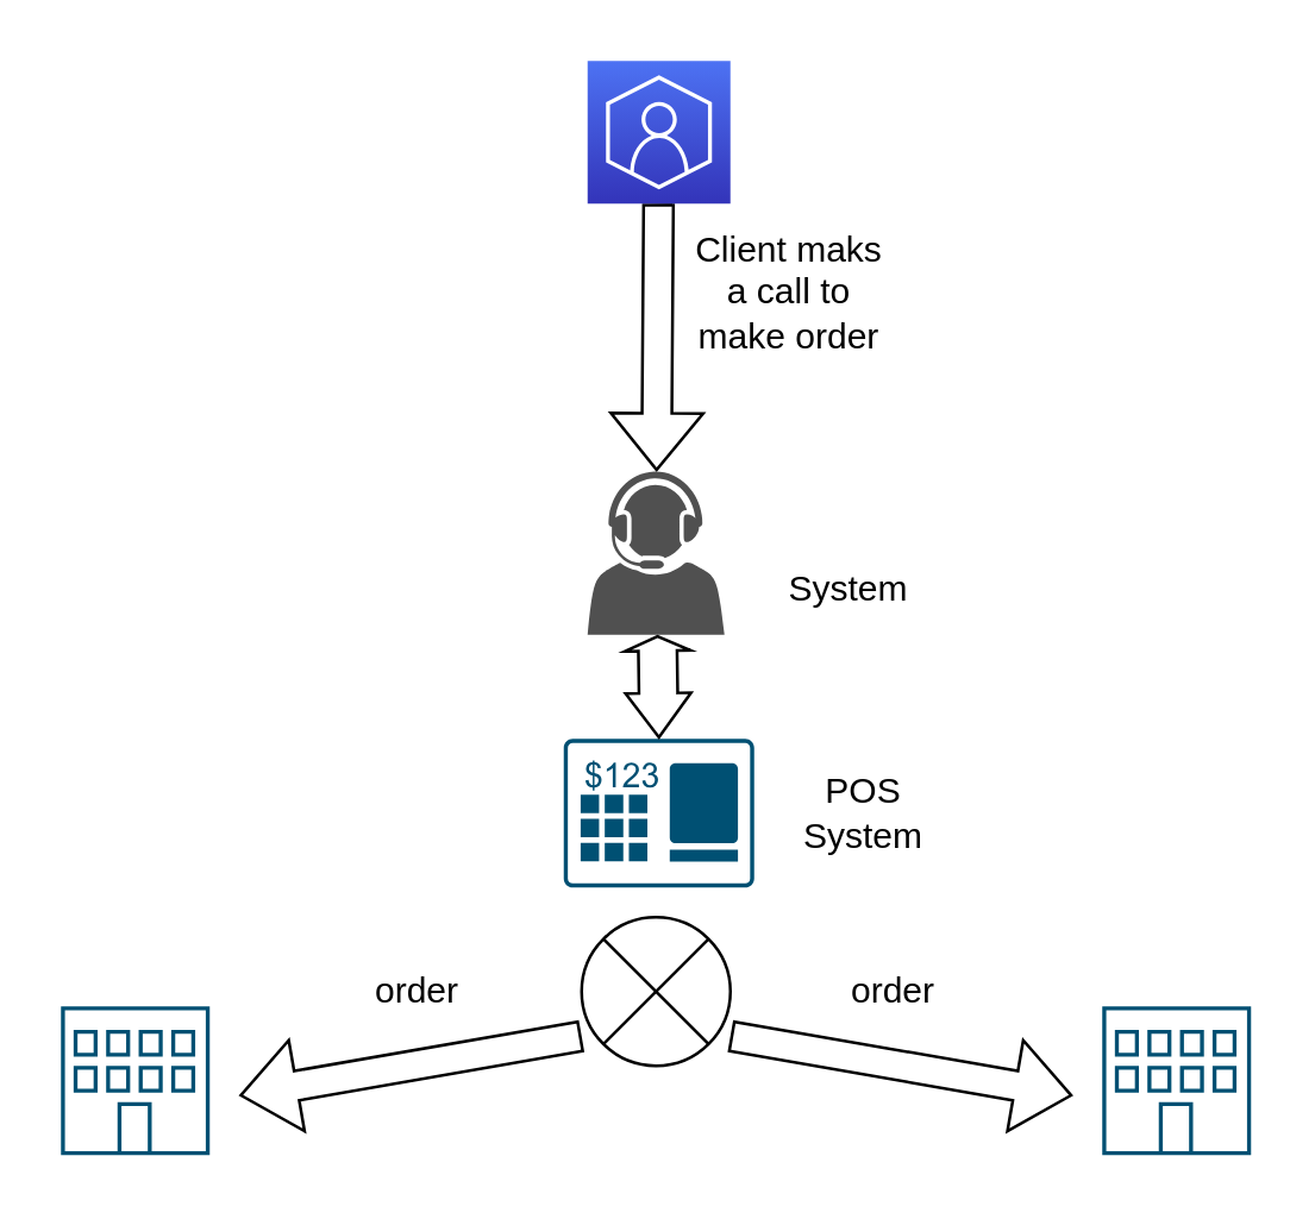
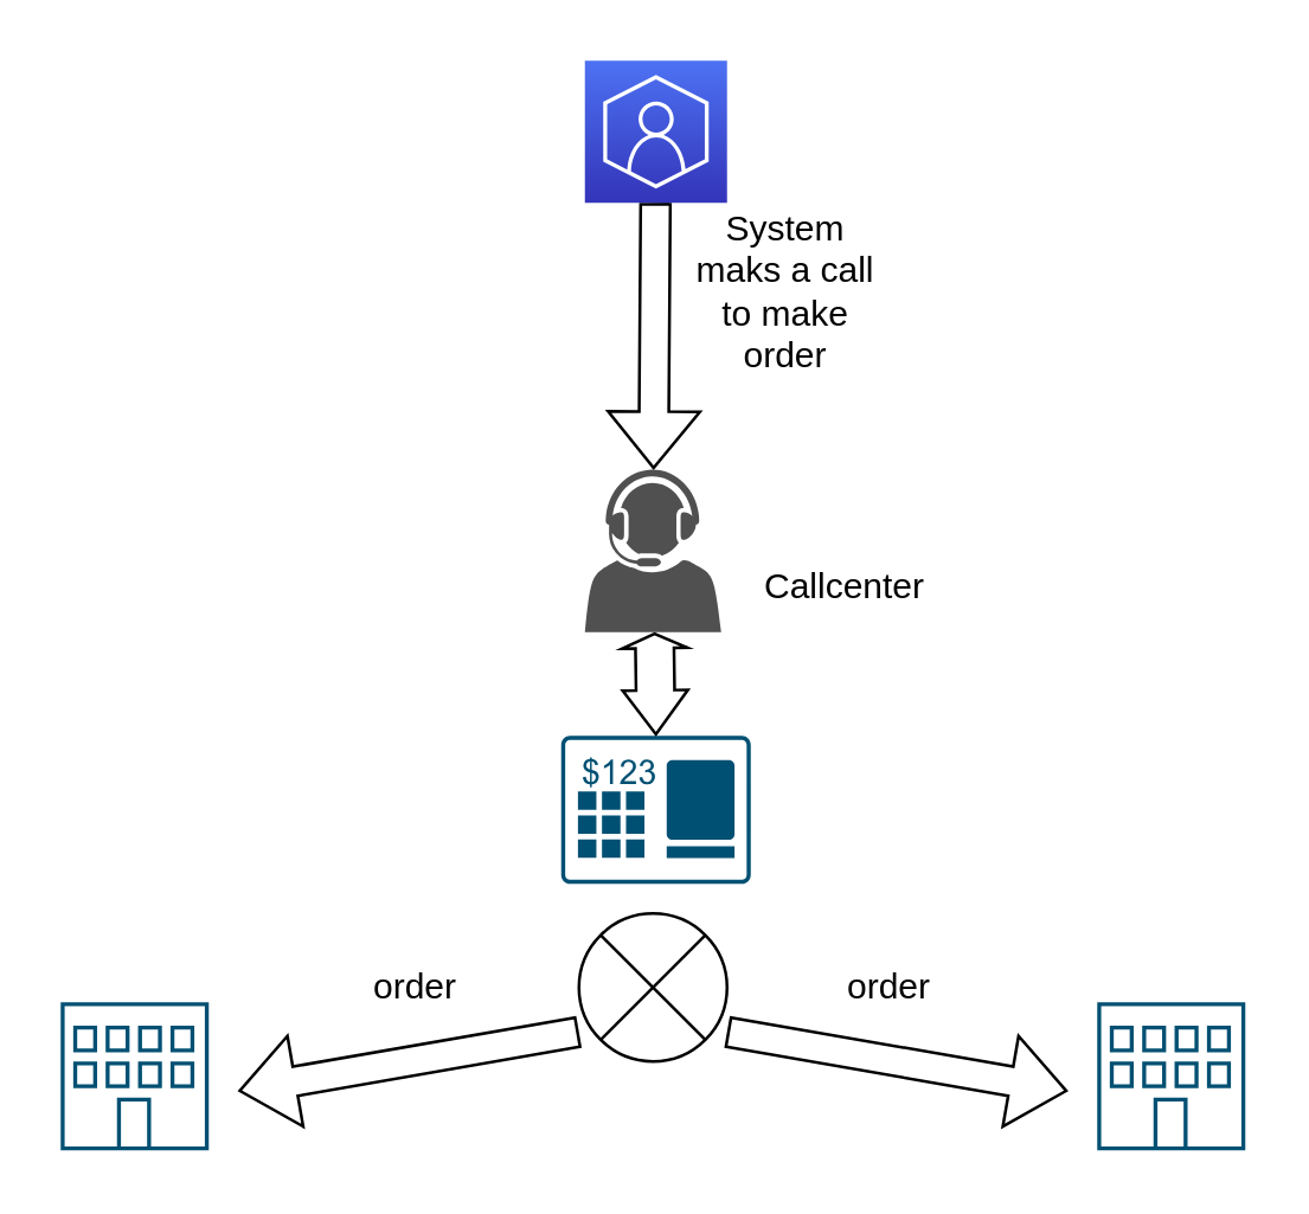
- <mxCell id="3" value="Client maks a call to make order&lt;br&gt;" style="text;html=1;strokeColor=none;fillColor=none;align=center;verticalAlign=middle;whiteSpace=wrap;rounded=0;" vertex="1" parent="1"><mxGeometry x="230" y="68" width="70" height="60" as="geometry" /></mxCell>
+ <mxCell id="3" value="System maks a call to make order&lt;br&gt;" style="text;html=1;strokeColor=none;fillColor=none;align=center;verticalAlign=middle;whiteSpace=wrap;rounded=0;" vertex="1" parent="1"><mxGeometry x="230" y="68" width="70" height="60" as="geometry" /></mxCell>
- <mxCell id="8" value="System" style="text;html=1;strokeColor=none;fillColor=none;align=center;verticalAlign=middle;whiteSpace=wrap;rounded=0;" vertex="1" parent="1"><mxGeometry x="240" y="183" width="90" height="30" as="geometry" /></mxCell>
+ <mxCell id="8" value="Callcenter" style="text;html=1;strokeColor=none;fillColor=none;align=center;verticalAlign=middle;whiteSpace=wrap;rounded=0;" vertex="1" parent="1"><mxGeometry x="240" y="183" width="90" height="30" as="geometry" /></mxCell>
- <mxCell id="7" value="POS System" style="text;html=1;strokeColor=none;fillColor=none;align=center;verticalAlign=middle;whiteSpace=wrap;rounded=0;" vertex="1" parent="1"><mxGeometry x="260" y="258" width="60" height="30" as="geometry" /></mxCell>
